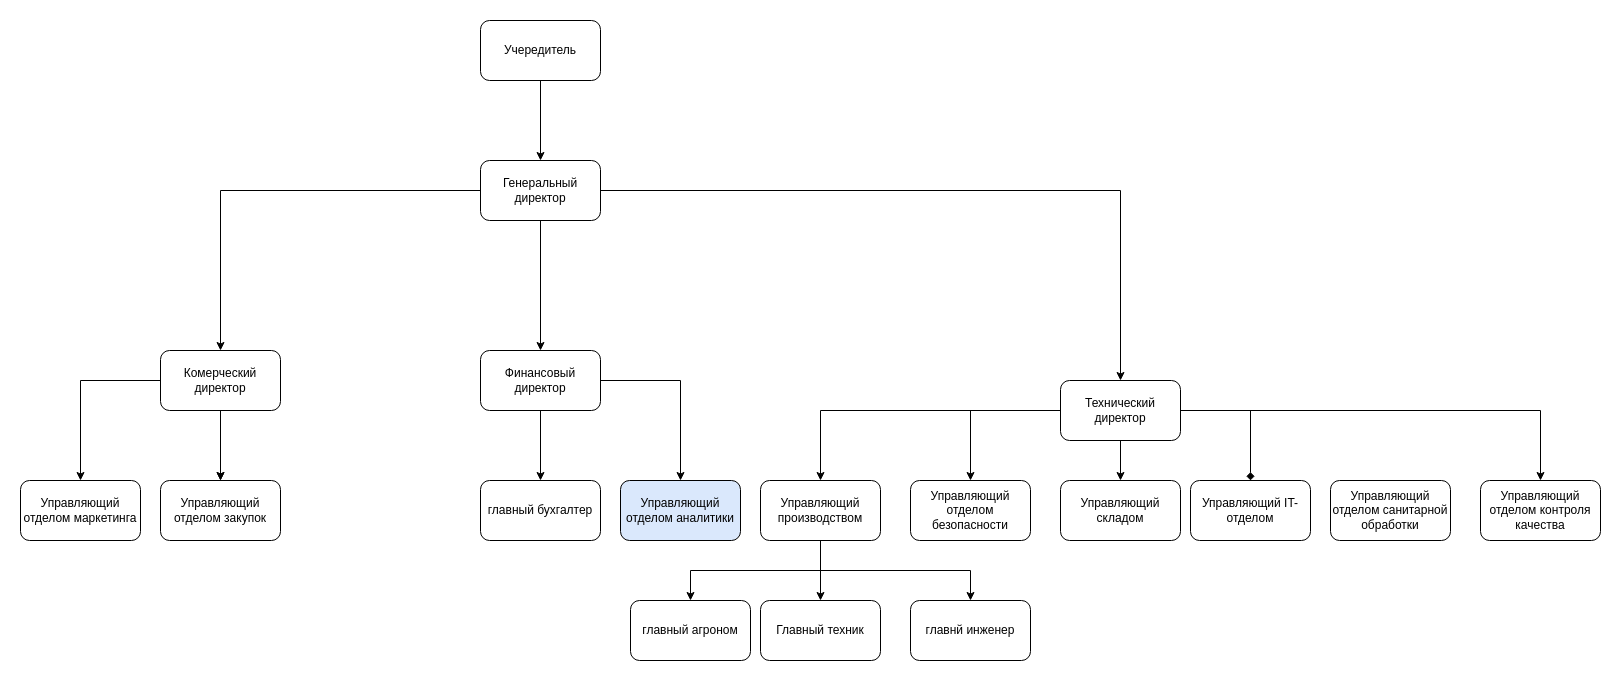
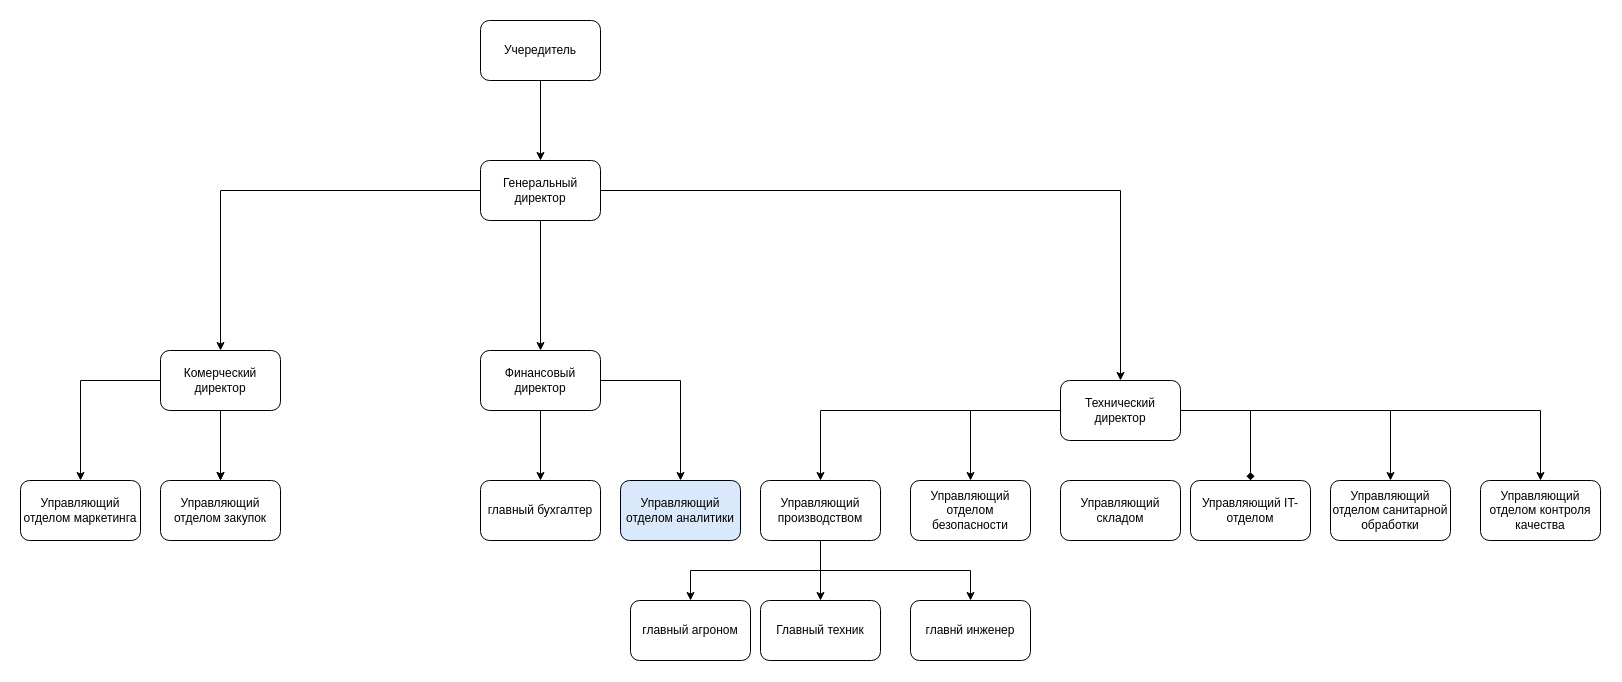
+ <mxCell id="11" value="" style="edgeStyle=orthogonalEdgeStyle;rounded=0;orthogonalLoop=1;jettySize=auto;html=1;" edge="1" parent="1" source="14" target="17"><mxGeometry relative="1" as="geometry" /></mxCell>
- <mxCell id="13" value="" style="edgeStyle=orthogonalEdgeStyle;rounded=0;orthogonalLoop=1;jettySize=auto;html=1;" edge="1" parent="1" source="14" target="15"><mxGeometry relative="1" as="geometry" /></mxCell>
